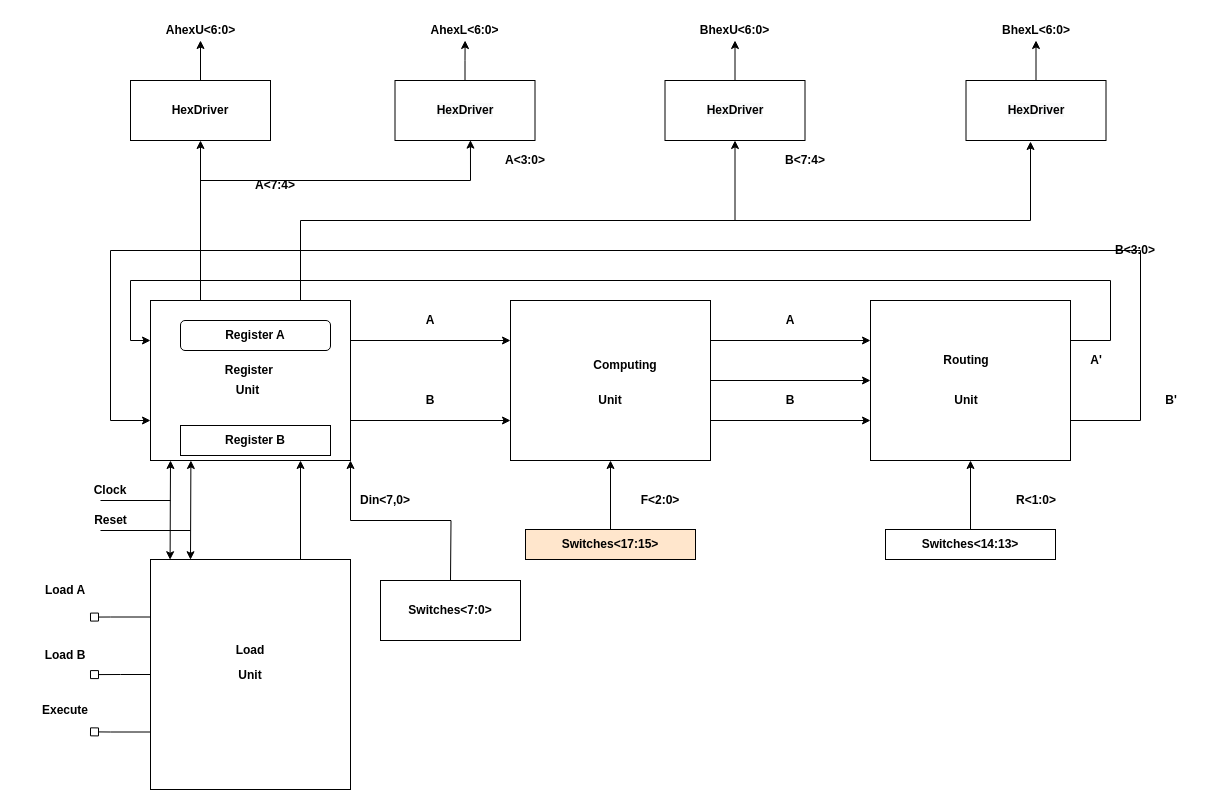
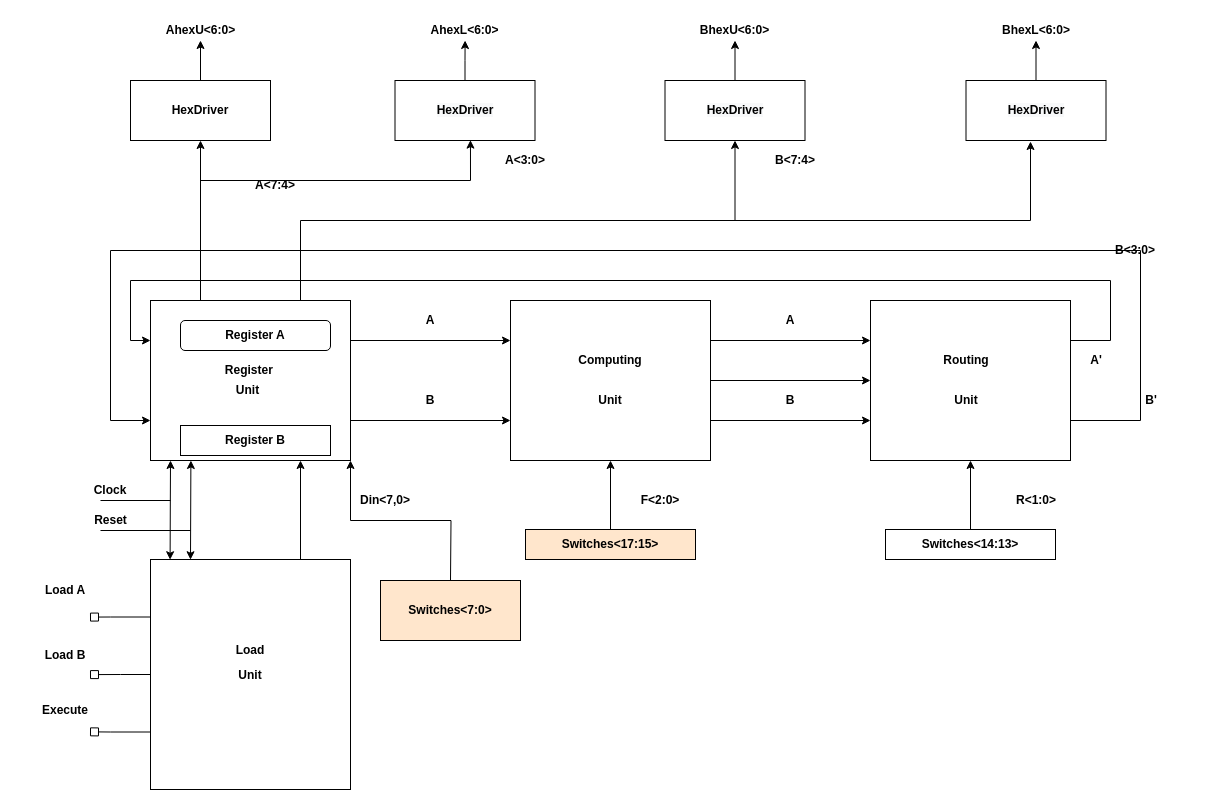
- <mxCell id="53" value="B&amp;lt;7:4&amp;gt;" parent="1" style="text;html=1;strokeColor=none;fillColor=none;align=center;verticalAlign=middle;whiteSpace=wrap;rounded=0;fontStyle=1" vertex="1"><mxGeometry x="770" y="150" as="geometry" width="70" height="20" /></mxCell>
+ <mxCell id="53" value="B&amp;lt;7:4&amp;gt;" parent="1" style="text;html=1;strokeColor=none;fillColor=none;align=center;verticalAlign=middle;whiteSpace=wrap;rounded=0;fontStyle=1" vertex="1"><mxGeometry as="geometry" x="760" y="150" width="70" height="20" /></mxCell>
- <mxCell id="38" value="Computing" parent="1" style="text;html=1;strokeColor=none;fillColor=none;align=center;verticalAlign=middle;whiteSpace=wrap;rounded=0;fontStyle=1" vertex="1"><mxGeometry x="580" y="355" as="geometry" width="90" height="20" /></mxCell>
+ <mxCell id="38" value="Computing" parent="1" style="text;html=1;strokeColor=none;fillColor=none;align=center;verticalAlign=middle;whiteSpace=wrap;rounded=0;fontStyle=1" vertex="1"><mxGeometry as="geometry" x="565" y="350" width="90" height="20" /></mxCell>
- <mxCell id="63" value="B'" parent="1" style="text;html=1;strokeColor=none;fillColor=none;align=center;verticalAlign=middle;whiteSpace=wrap;rounded=0;fontStyle=1" vertex="1"><mxGeometry as="geometry" x="1151" y="390" width="40" height="20" /></mxCell>
+ <mxCell id="63" value="B'" parent="1" style="text;html=1;strokeColor=none;fillColor=none;align=center;verticalAlign=middle;whiteSpace=wrap;rounded=0;fontStyle=1" vertex="1"><mxGeometry x="1131" y="390" as="geometry" width="40" height="20" /></mxCell>
- <mxCell id="32" value="&lt;b&gt;Switches&amp;lt;7:0&amp;gt;&lt;/b&gt;" parent="1" style="rounded=0;whiteSpace=wrap;html=1;" vertex="1"><mxGeometry as="geometry" x="380" y="580" width="140" height="60" /></mxCell>
+ <mxCell id="32" value="&lt;b&gt;Switches&amp;lt;7:0&amp;gt;&lt;/b&gt;" parent="1" style="rounded=0;whiteSpace=wrap;html=1;fillColor=#ffe6cc;" vertex="1"><mxGeometry as="geometry" x="380" y="580" width="140" height="60" /></mxCell>
